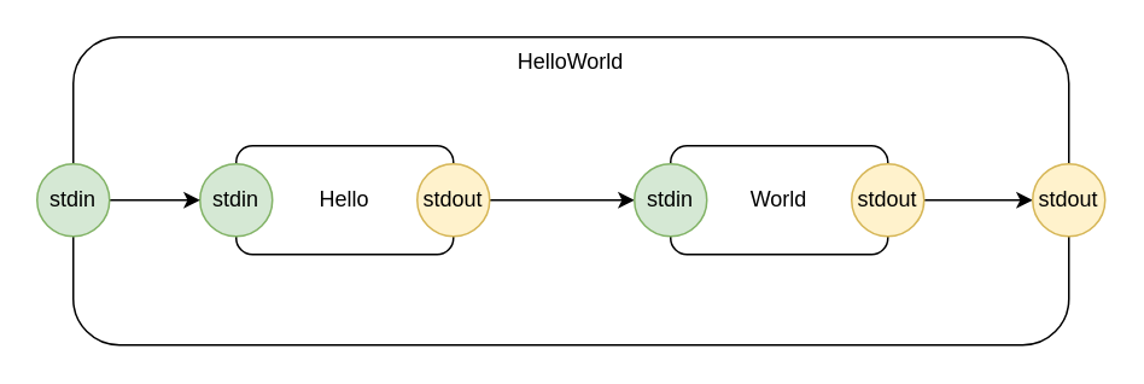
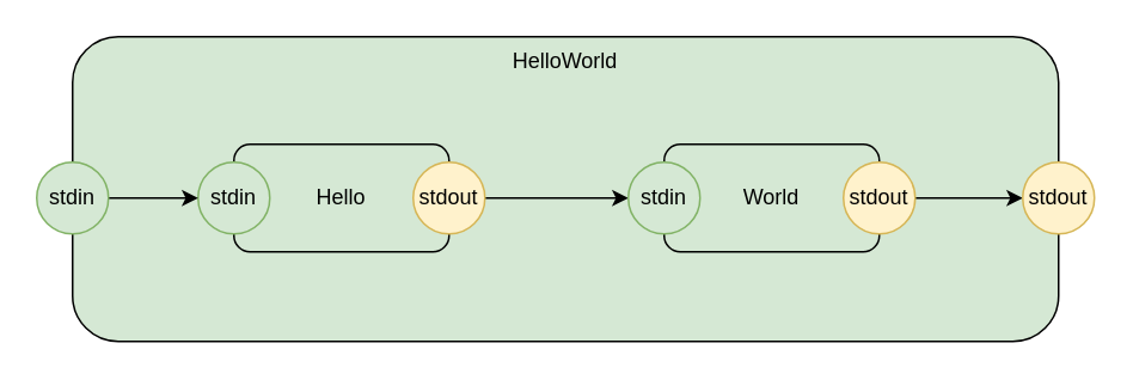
- <mxCell id="2" value="HelloWorld" style="rounded=1;whiteSpace=wrap;html=1;verticalAlign=top;" parent="1" vertex="1"><mxGeometry x="40" y="20" width="550" height="170" as="geometry" /></mxCell>
+ <mxCell id="2" value="HelloWorld" style="rounded=1;whiteSpace=wrap;html=1;verticalAlign=top;fillColor=#d5e8d4;" parent="1" vertex="1"><mxGeometry x="40" y="20" width="550" height="170" as="geometry" /></mxCell>
- <mxCell id="3" value="Hello" style="rounded=1;whiteSpace=wrap;html=1;" parent="1" vertex="1"><mxGeometry x="130" y="80" width="120" height="60" as="geometry" /></mxCell>
+ <mxCell id="3" value="Hello" style="rounded=1;whiteSpace=wrap;html=1;fillColor=#d5e8d4;" parent="1" vertex="1"><mxGeometry x="130" y="80" width="120" height="60" as="geometry" /></mxCell>
- <mxCell id="4" value="World" style="rounded=1;whiteSpace=wrap;html=1;" parent="1" vertex="1"><mxGeometry x="370" y="80" width="120" height="60" as="geometry" /></mxCell>
+ <mxCell id="4" value="World" style="rounded=1;whiteSpace=wrap;html=1;fillColor=#d5e8d4;" parent="1" vertex="1"><mxGeometry x="370" y="80" width="120" height="60" as="geometry" /></mxCell>
